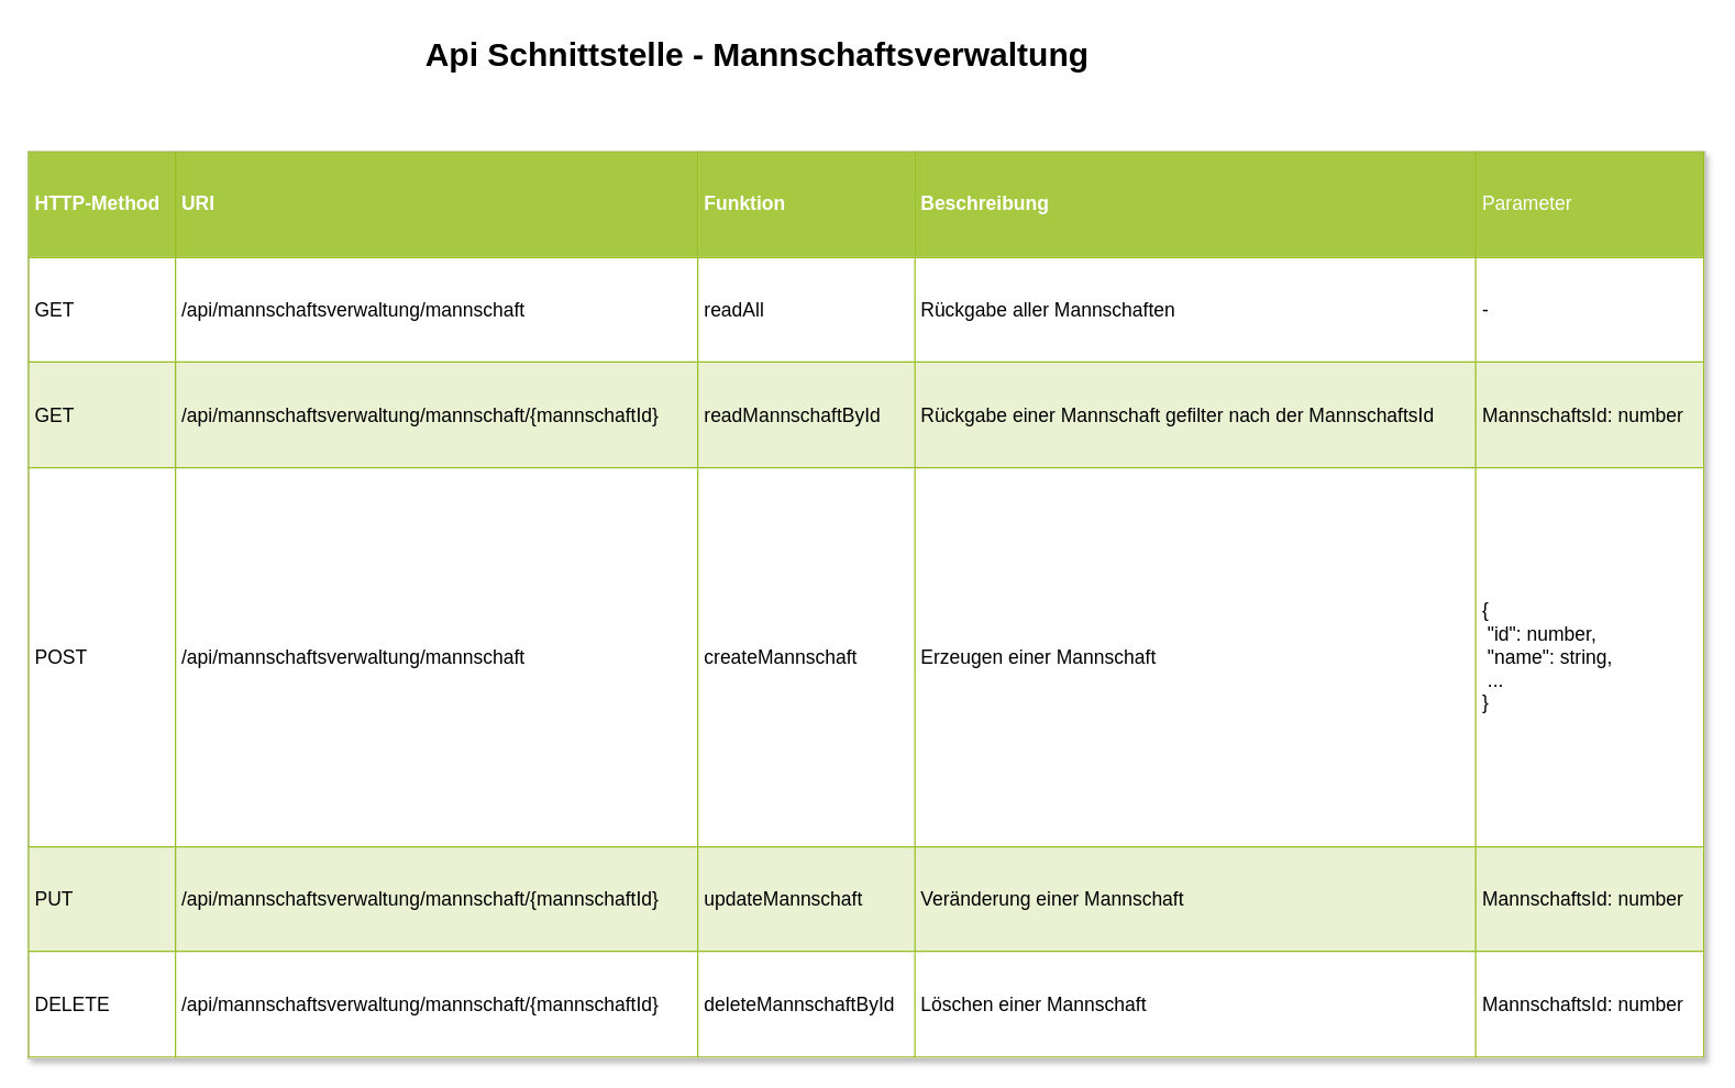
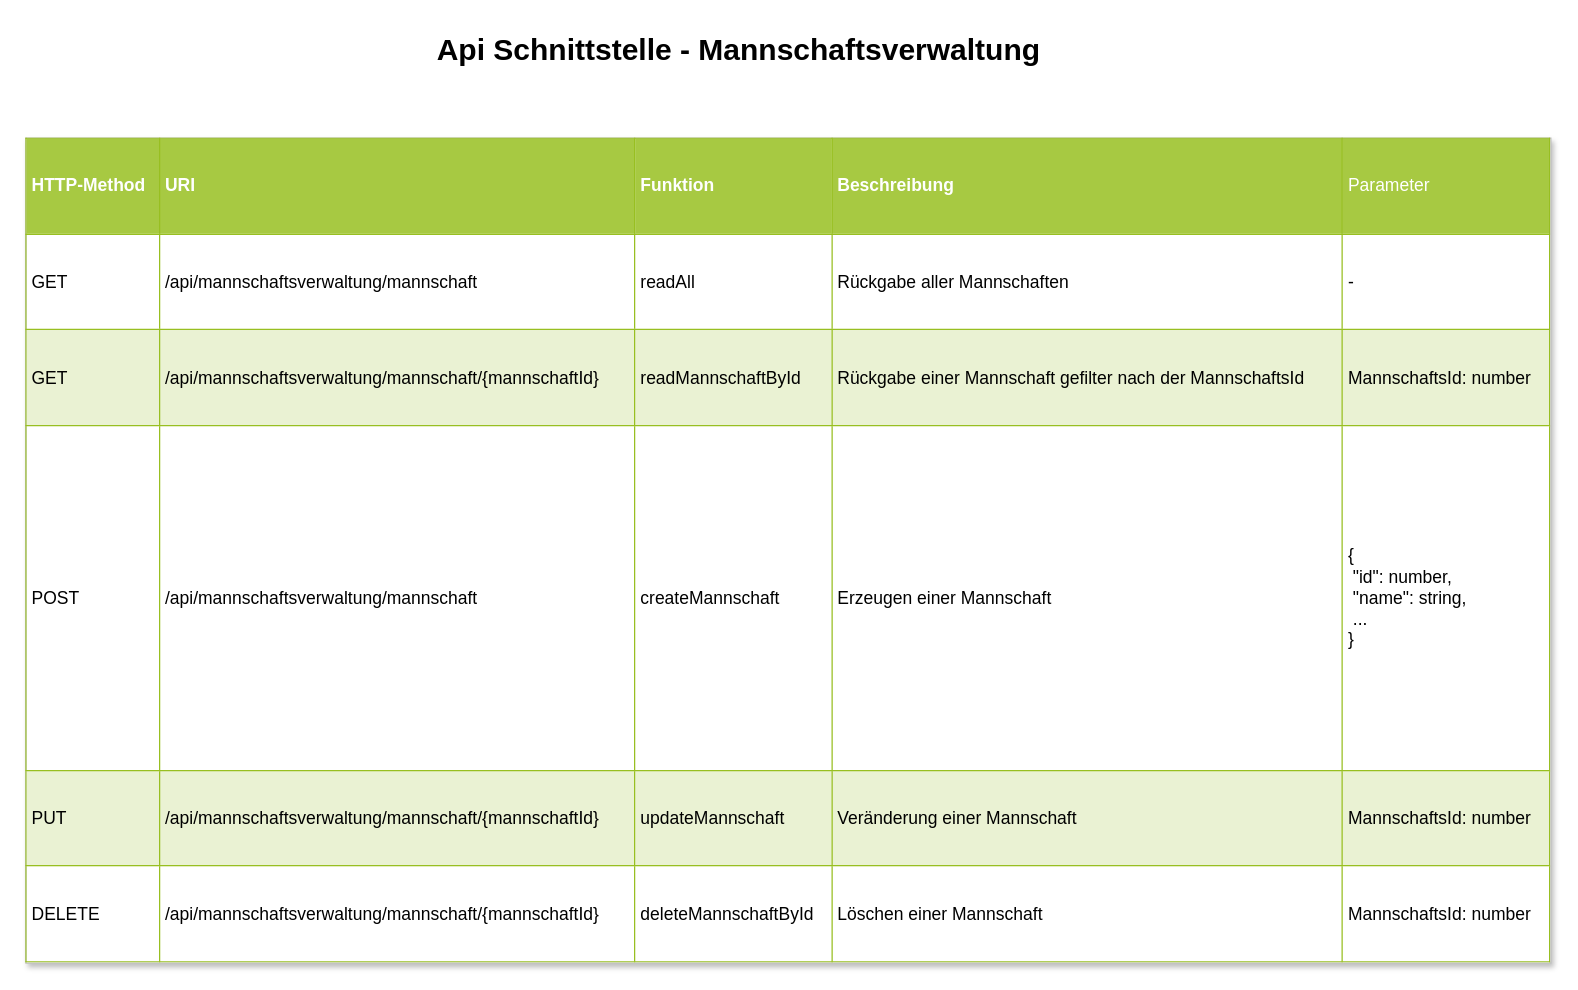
- <mxCell id="3" value="Api Schnittstelle - Mannschaftsverwaltung" style="text;strokeColor=none;fillColor=none;html=1;fontSize=24;fontStyle=1;verticalAlign=middle;align=center;rounded=0;shadow=1;" parent="1" vertex="1"><mxGeometry x="160" y="20" width="780" height="40" as="geometry" /></mxCell>
+ <mxCell id="3" value="Api Schnittstelle - Mannschaftsverwaltung" style="text;strokeColor=none;fillColor=none;html=1;fontSize=24;fontStyle=1;verticalAlign=middle;align=center;rounded=0;shadow=1;" parent="1" vertex="1"><mxGeometry x="200" y="20" width="780" height="40" as="geometry" /></mxCell>
